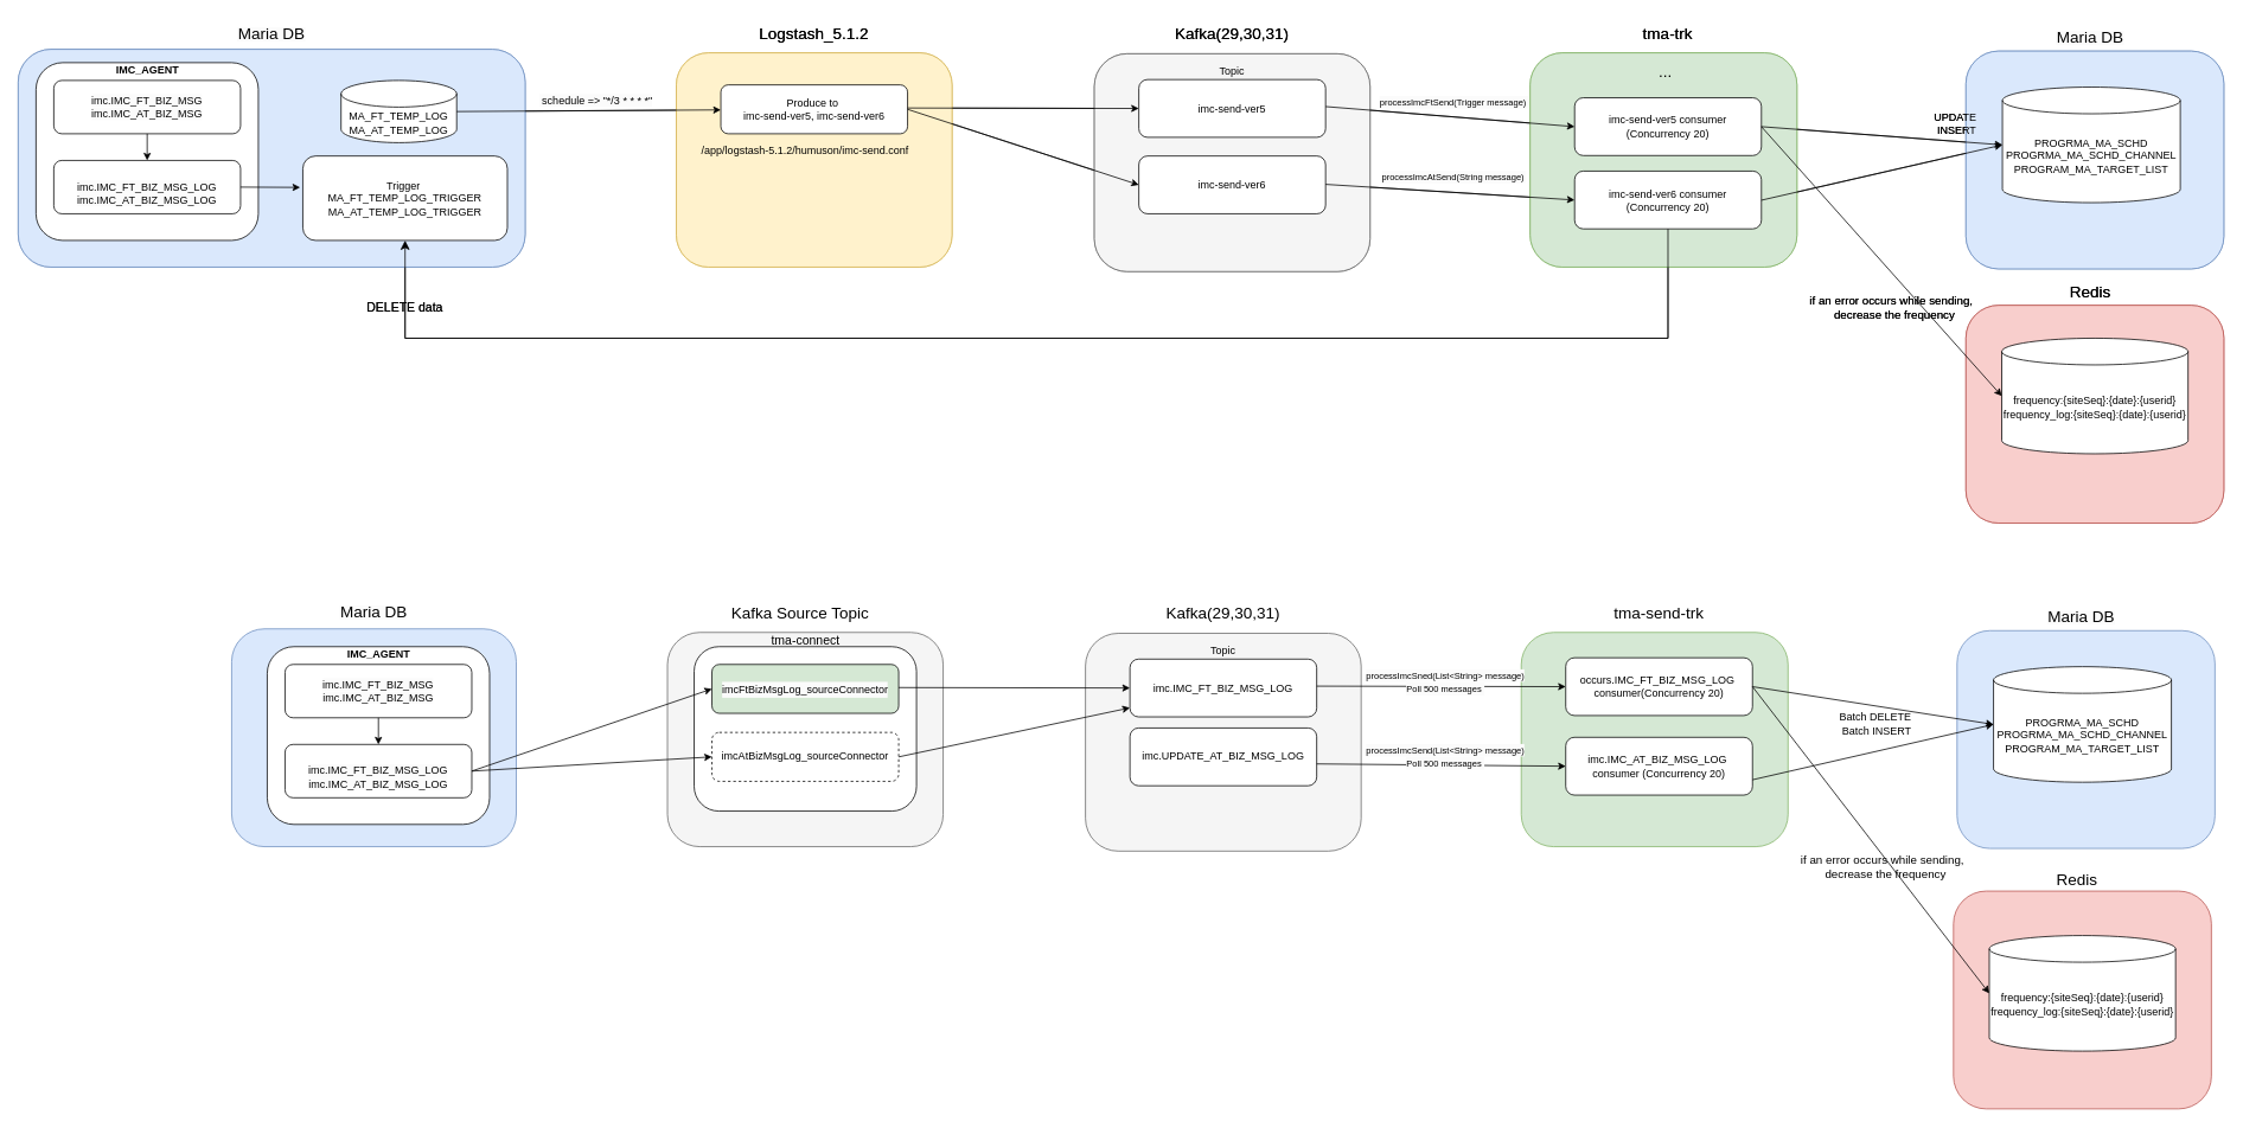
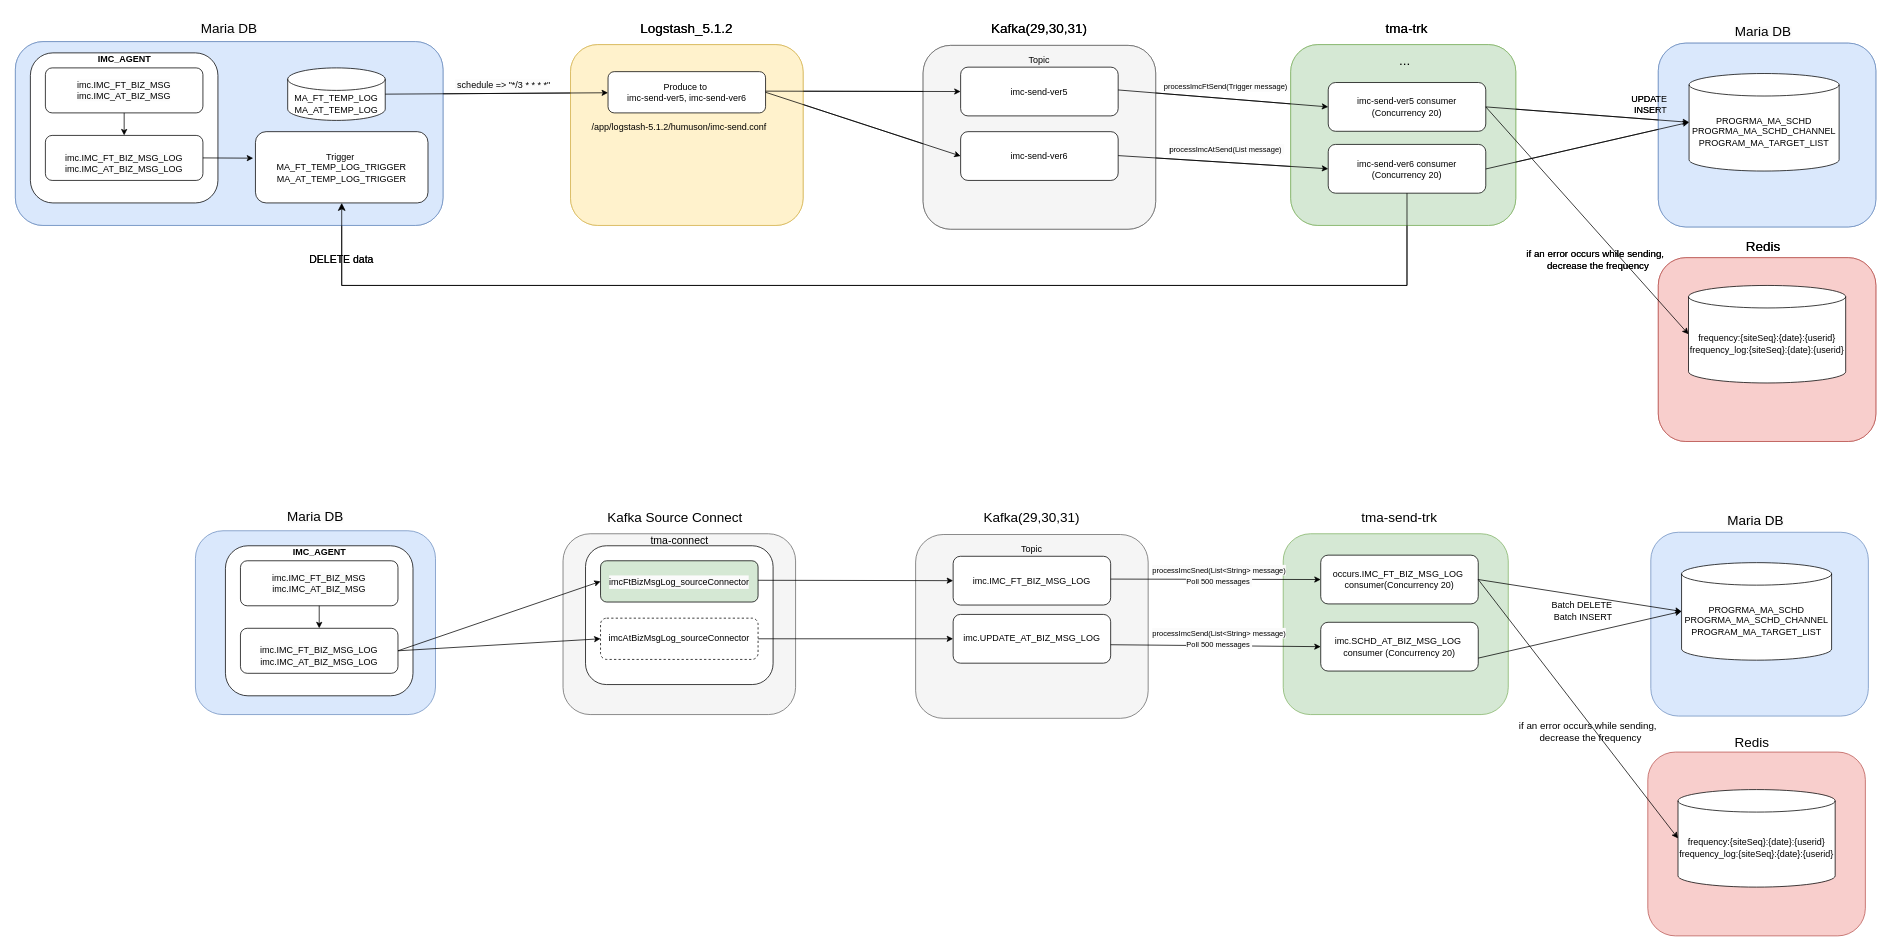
- <mxCell id="79" value="&lt;span style=&quot;color: rgb(0, 0, 0); font-family: Helvetica; font-style: normal; font-variant-ligatures: normal; font-variant-caps: normal; font-weight: 400; letter-spacing: normal; orphans: 2; text-align: center; text-indent: 0px; text-transform: none; widows: 2; word-spacing: 0px; -webkit-text-stroke-width: 0px; white-space: normal; background-color: rgb(251, 251, 251); text-decoration-thickness: initial; text-decoration-style: initial; text-decoration-color: initial; float: none; display: inline !important;&quot;&gt;&lt;font style=&quot;font-size: 10px;&quot;&gt;processImcAtSend(String message)&amp;nbsp;&lt;/font&gt;&lt;/span&gt;" style="text;html=1;align=center;verticalAlign=middle;whiteSpace=wrap;rounded=0;" vertex="1" parent="1"><mxGeometry x="1530" y="184" width="210" height="30" as="geometry" /></mxCell>
+ <mxCell id="79" value="&lt;span style=&quot;color: rgb(0, 0, 0); font-family: Helvetica; font-style: normal; font-variant-ligatures: normal; font-variant-caps: normal; font-weight: 400; letter-spacing: normal; orphans: 2; text-align: center; text-indent: 0px; text-transform: none; widows: 2; word-spacing: 0px; -webkit-text-stroke-width: 0px; white-space: normal; background-color: rgb(251, 251, 251); text-decoration-thickness: initial; text-decoration-style: initial; text-decoration-color: initial; float: none; display: inline !important;&quot;&gt;&lt;font style=&quot;font-size: 10px;&quot;&gt;processImcAtSend(List message)&amp;nbsp;&lt;/font&gt;&lt;/span&gt;" style="text;html=1;align=center;verticalAlign=middle;whiteSpace=wrap;rounded=0;" vertex="1" parent="1"><mxGeometry x="1530" y="184" width="210" height="30" as="geometry" /></mxCell>
- <mxCell id="100" value="&lt;span style=&quot;font-size: 18px;&quot;&gt;Kafka Source Topic&lt;/span&gt;" style="text;html=1;align=center;verticalAlign=middle;whiteSpace=wrap;rounded=0;" vertex="1" parent="1"><mxGeometry x="777" y="672" width="245" height="35" as="geometry" /></mxCell>
+ <mxCell id="100" value="&lt;span style=&quot;font-size: 18px;&quot;&gt;Kafka Source Connect&lt;/span&gt;" style="text;html=1;align=center;verticalAlign=middle;whiteSpace=wrap;rounded=0;" vertex="1" parent="1"><mxGeometry x="777" y="672" width="245" height="35" as="geometry" /></mxCell>
- <mxCell id="109" value="" style="endArrow=classic;html=1;rounded=0;exitX=1;exitY=0.5;exitDx=0;exitDy=0;" edge="1" parent="1" source="124" target="104"><mxGeometry width="50" height="50" relative="1" as="geometry"><mxPoint x="1020" y="783" as="sourcePoint" /><mxPoint x="1280" y="784" as="targetPoint" /></mxGeometry></mxCell>
+ <mxCell id="109" value="" style="endArrow=classic;html=1;rounded=0;exitX=1;exitY=0.5;exitDx=0;exitDy=0;entryX=0;entryY=0.5;entryDx=0;entryDy=0;" edge="1" parent="1" source="124" target="108"><mxGeometry width="50" height="50" relative="1" as="geometry"><mxPoint x="1020" y="783" as="sourcePoint" /><mxPoint x="1280" y="784" as="targetPoint" /></mxGeometry></mxCell>
- <mxCell id="113" value="imc.IMC_AT_BIZ_MSG_LOG&amp;nbsp;&lt;div&gt;consumer&amp;nbsp;&lt;span style=&quot;background-color: transparent; color: light-dark(rgb(0, 0, 0), rgb(255, 255, 255));&quot;&gt;(Concurrency 20)&lt;/span&gt;&lt;/div&gt;" style="rounded=1;whiteSpace=wrap;html=1;" vertex="1" parent="1"><mxGeometry x="1760" y="829" width="210" height="65" as="geometry" /></mxCell>
+ <mxCell id="113" value="imc.SCHD_AT_BIZ_MSG_LOG&amp;nbsp;&lt;div&gt;consumer&amp;nbsp;&lt;span style=&quot;background-color: transparent; color: light-dark(rgb(0, 0, 0), rgb(255, 255, 255));&quot;&gt;(Concurrency 20)&lt;/span&gt;&lt;/div&gt;" style="rounded=1;whiteSpace=wrap;html=1;" vertex="1" parent="1"><mxGeometry x="1760" y="829" width="210" height="65" as="geometry" /></mxCell>
